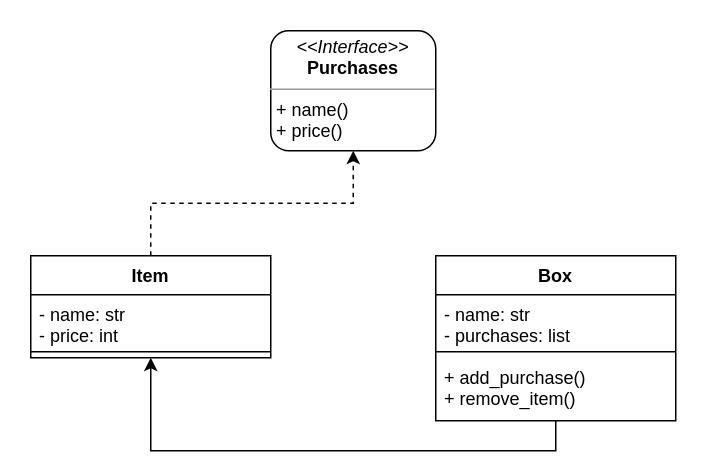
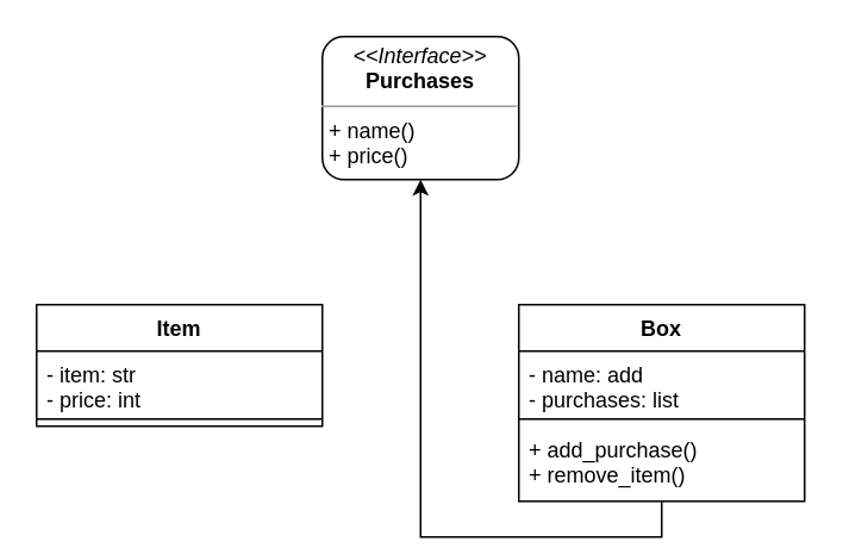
- <mxCell id="3" style="edgeStyle=orthogonalEdgeStyle;rounded=0;orthogonalLoop=1;jettySize=auto;html=1;exitX=0.5;exitY=0;exitDx=0;exitDy=0;entryX=0.5;entryY=1;entryDx=0;entryDy=0;dashed=1;" parent="1" source="4" target="2" edge="1"><mxGeometry relative="1" as="geometry"><mxPoint x="129" y="220" as="sourcePoint" /></mxGeometry></mxCell>
- <mxCell id="5" value="- name: str&#10;- price: int" style="text;strokeColor=none;fillColor=none;align=left;verticalAlign=top;spacingLeft=4;spacingRight=4;overflow=hidden;rotatable=0;points=[[0,0.5],[1,0.5]];portConstraint=eastwest;" vertex="1" parent="4"><mxGeometry y="26" width="160" height="34" as="geometry" /></mxCell>
+ <mxCell id="5" value="- item: str&#10;- price: int" style="text;strokeColor=none;fillColor=none;align=left;verticalAlign=top;spacingLeft=4;spacingRight=4;overflow=hidden;rotatable=0;points=[[0,0.5],[1,0.5]];portConstraint=eastwest;" vertex="1" parent="4"><mxGeometry y="26" width="160" height="34" as="geometry" /></mxCell>
- <mxCell id="9" value="- name: str&#10;- purchases: list" style="text;strokeColor=none;fillColor=none;align=left;verticalAlign=top;spacingLeft=4;spacingRight=4;overflow=hidden;rotatable=0;points=[[0,0.5],[1,0.5]];portConstraint=eastwest;" vertex="1" parent="8"><mxGeometry y="26" width="160" height="34" as="geometry" /></mxCell>
+ <mxCell id="9" value="- name: add&#10;- purchases: list" style="text;strokeColor=none;fillColor=none;align=left;verticalAlign=top;spacingLeft=4;spacingRight=4;overflow=hidden;rotatable=0;points=[[0,0.5],[1,0.5]];portConstraint=eastwest;" vertex="1" parent="8"><mxGeometry y="26" width="160" height="34" as="geometry" /></mxCell>
- <mxCell id="7" style="edgeStyle=orthogonalEdgeStyle;rounded=0;orthogonalLoop=1;jettySize=auto;html=1;exitX=0.5;exitY=1;exitDx=0;exitDy=0;entryX=0.5;entryY=1;entryDx=0;entryDy=0;" edge="1" parent="1" source="8" target="4"><mxGeometry relative="1" as="geometry" /></mxCell>
+ <mxCell id="7" style="edgeStyle=orthogonalEdgeStyle;rounded=0;orthogonalLoop=1;jettySize=auto;html=1;exitX=0.5;exitY=1;exitDx=0;exitDy=0;" edge="1" parent="1" source="8" target="2"><mxGeometry relative="1" as="geometry" /></mxCell>
